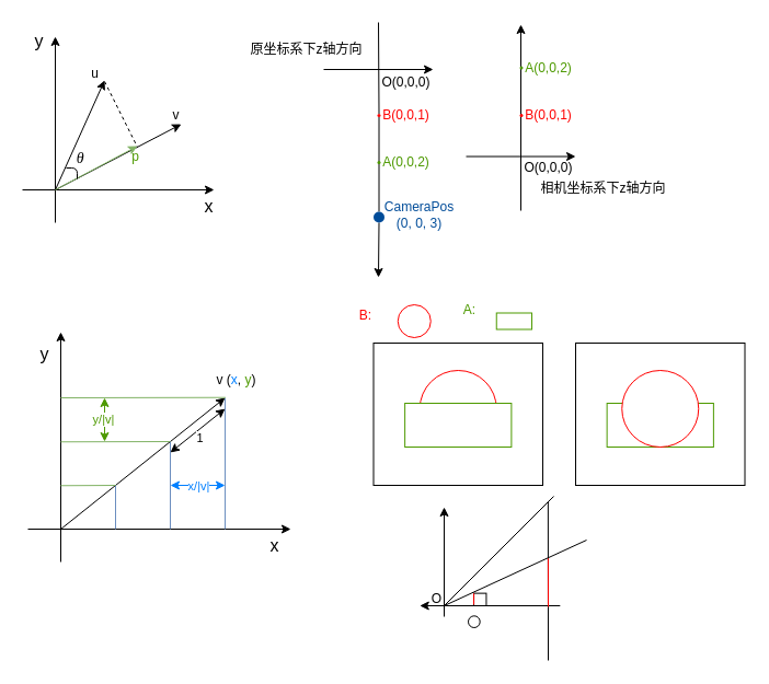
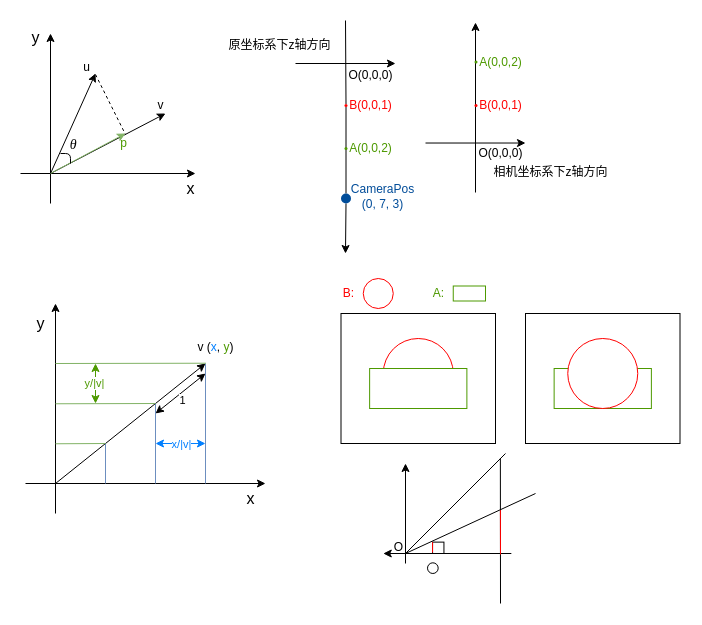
- <mxCell id="50" value="&lt;font color=&quot;#004c99&quot;&gt;CameraPos&lt;br&gt;(0, 0, 3)&lt;/font&gt;" style="text;html=1;align=center;verticalAlign=middle;resizable=0;points=[];autosize=1;strokeColor=none;fillColor=none;" parent="1" vertex="1"><mxGeometry x="337" y="176" width="90" height="40" as="geometry" /></mxCell>
+ <mxCell id="50" value="&lt;font color=&quot;#004c99&quot;&gt;CameraPos&lt;br&gt;(0, 7, 3)&lt;/font&gt;" style="text;html=1;align=center;verticalAlign=middle;resizable=0;points=[];autosize=1;strokeColor=none;fillColor=none;" parent="1" vertex="1"><mxGeometry x="337" y="176" width="90" height="40" as="geometry" /></mxCell>
- <mxCell id="61" value="&lt;font color=&quot;#4d9900&quot;&gt;A:&lt;/font&gt;" style="text;html=1;align=center;verticalAlign=middle;resizable=0;points=[];autosize=1;strokeColor=none;fillColor=none;" parent="1" vertex="1"><mxGeometry x="412.75" y="268" width="30" height="30" as="geometry" /></mxCell>
+ <mxCell id="61" value="&lt;font color=&quot;#4d9900&quot;&gt;A:&lt;/font&gt;" style="text;html=1;align=center;verticalAlign=middle;resizable=0;points=[];autosize=1;strokeColor=none;fillColor=none;" parent="1" vertex="1"><mxGeometry x="422.75" y="278" width="30" height="30" as="geometry" /></mxCell>
- <mxCell id="60" value="&lt;font color=&quot;#ff0000&quot;&gt;B:&lt;/font&gt;" style="text;html=1;align=center;verticalAlign=middle;resizable=0;points=[];autosize=1;strokeColor=none;fillColor=none;" parent="1" vertex="1"><mxGeometry x="317.75" y="273" width="30" height="30" as="geometry" /></mxCell>
+ <mxCell id="60" value="&lt;font color=&quot;#ff0000&quot;&gt;B:&lt;/font&gt;" style="text;html=1;align=center;verticalAlign=middle;resizable=0;points=[];autosize=1;strokeColor=none;fillColor=none;" parent="1" vertex="1"><mxGeometry x="332.75" y="278" width="30" height="30" as="geometry" /></mxCell>
